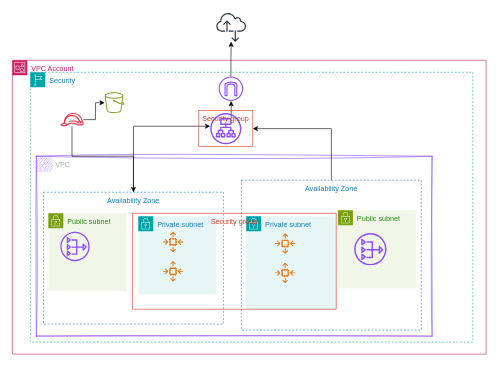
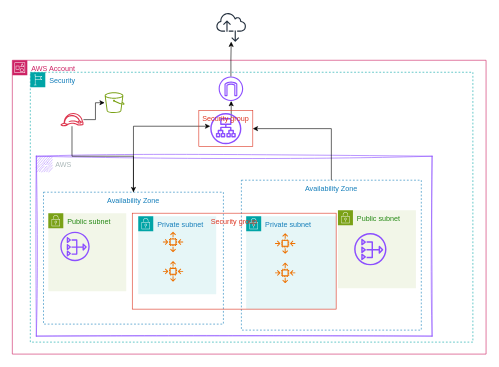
- <mxCell id="2" value="VPC Account" style="points=[[0,0],[0.25,0],[0.5,0],[0.75,0],[1,0],[1,0.25],[1,0.5],[1,0.75],[1,1],[0.75,1],[0.5,1],[0.25,1],[0,1],[0,0.75],[0,0.5],[0,0.25]];outlineConnect=0;gradientColor=none;html=1;whiteSpace=wrap;fontSize=12;fontStyle=0;container=1;pointerEvents=0;collapsible=0;recursiveResize=0;shape=mxgraph.aws4.group;grIcon=mxgraph.aws4.group_account;strokeColor=#CD2264;fillColor=none;verticalAlign=top;align=left;spacingLeft=30;fontColor=#CD2264;dashed=0;" parent="1" vertex="1"><mxGeometry x="20" y="100" width="790" height="490" as="geometry" /></mxCell>
+ <mxCell id="2" value="AWS Account" style="points=[[0,0],[0.25,0],[0.5,0],[0.75,0],[1,0],[1,0.25],[1,0.5],[1,0.75],[1,1],[0.75,1],[0.5,1],[0.25,1],[0,1],[0,0.75],[0,0.5],[0,0.25]];outlineConnect=0;gradientColor=none;html=1;whiteSpace=wrap;fontSize=12;fontStyle=0;container=1;pointerEvents=0;collapsible=0;recursiveResize=0;shape=mxgraph.aws4.group;grIcon=mxgraph.aws4.group_account;strokeColor=#CD2264;fillColor=none;verticalAlign=top;align=left;spacingLeft=30;fontColor=#CD2264;dashed=0;" parent="1" vertex="1"><mxGeometry x="20" y="100" width="790" height="490" as="geometry" /></mxCell>
- <mxCell id="4" value="VPC" style="points=[[0,0],[0.25,0],[0.5,0],[0.75,0],[1,0],[1,0.25],[1,0.5],[1,0.75],[1,1],[0.75,1],[0.5,1],[0.25,1],[0,1],[0,0.75],[0,0.5],[0,0.25]];outlineConnect=0;gradientColor=none;html=1;whiteSpace=wrap;fontSize=12;fontStyle=0;container=1;pointerEvents=0;collapsible=0;recursiveResize=0;shape=mxgraph.aws4.group;grIcon=mxgraph.aws4.group_vpc2;strokeColor=#8C4FFF;fillColor=none;verticalAlign=top;align=left;spacingLeft=30;fontColor=#AAB7B8;dashed=0;sketch=1;curveFitting=1;jiggle=2;" parent="3" vertex="1"><mxGeometry x="10" y="140" width="660" height="300" as="geometry" /></mxCell>
+ <mxCell id="4" value="AWS" style="points=[[0,0],[0.25,0],[0.5,0],[0.75,0],[1,0],[1,0.25],[1,0.5],[1,0.75],[1,1],[0.75,1],[0.5,1],[0.25,1],[0,1],[0,0.75],[0,0.5],[0,0.25]];outlineConnect=0;gradientColor=none;html=1;whiteSpace=wrap;fontSize=12;fontStyle=0;container=1;pointerEvents=0;collapsible=0;recursiveResize=0;shape=mxgraph.aws4.group;grIcon=mxgraph.aws4.group_vpc2;strokeColor=#8C4FFF;fillColor=none;verticalAlign=top;align=left;spacingLeft=30;fontColor=#AAB7B8;dashed=0;sketch=1;curveFitting=1;jiggle=2;" parent="3" vertex="1"><mxGeometry x="10" y="140" width="660" height="300" as="geometry" /></mxCell>
